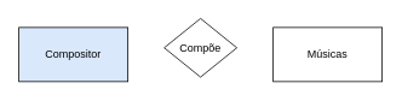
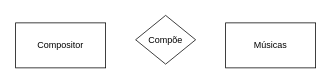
- <mxCell id="2" value="Compositor" style="rounded=0;whiteSpace=wrap;html=1;fillColor=#dae8fc;" vertex="1" parent="1"><mxGeometry y="30" width="120" height="60" as="geometry" x="20" /></mxCell>
+ <mxCell id="2" value="Compositor" style="rounded=0;whiteSpace=wrap;html=1;" vertex="1" parent="1"><mxGeometry y="30" width="120" height="60" as="geometry" x="20" /></mxCell>
